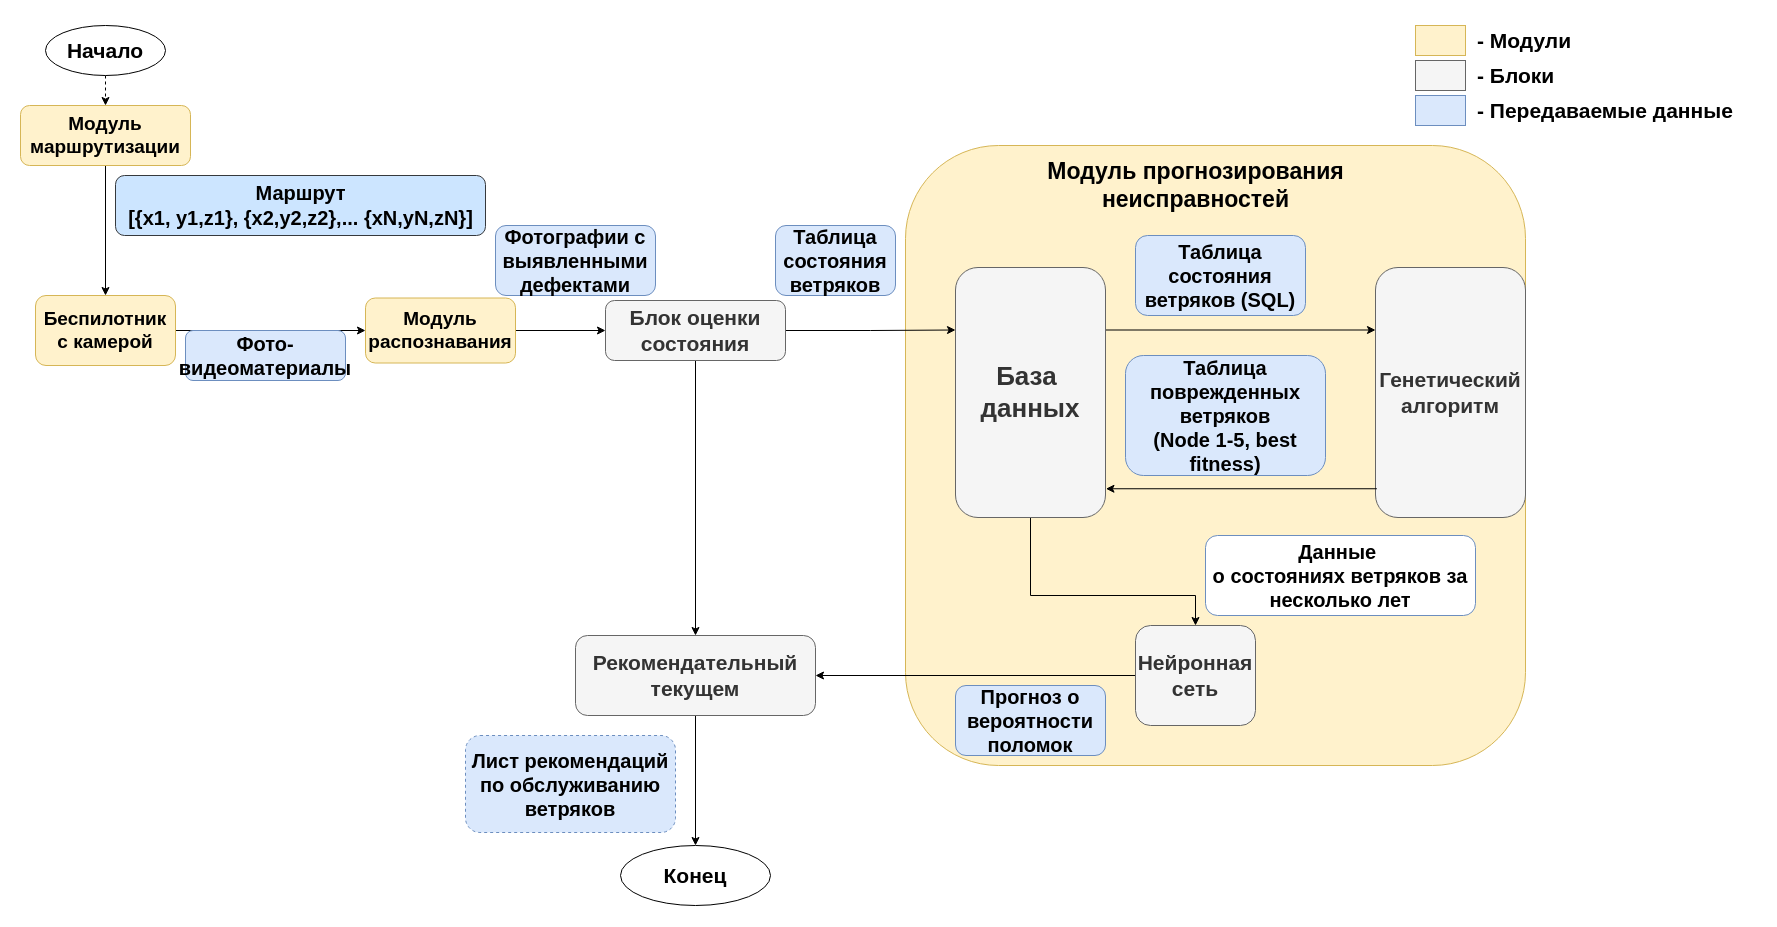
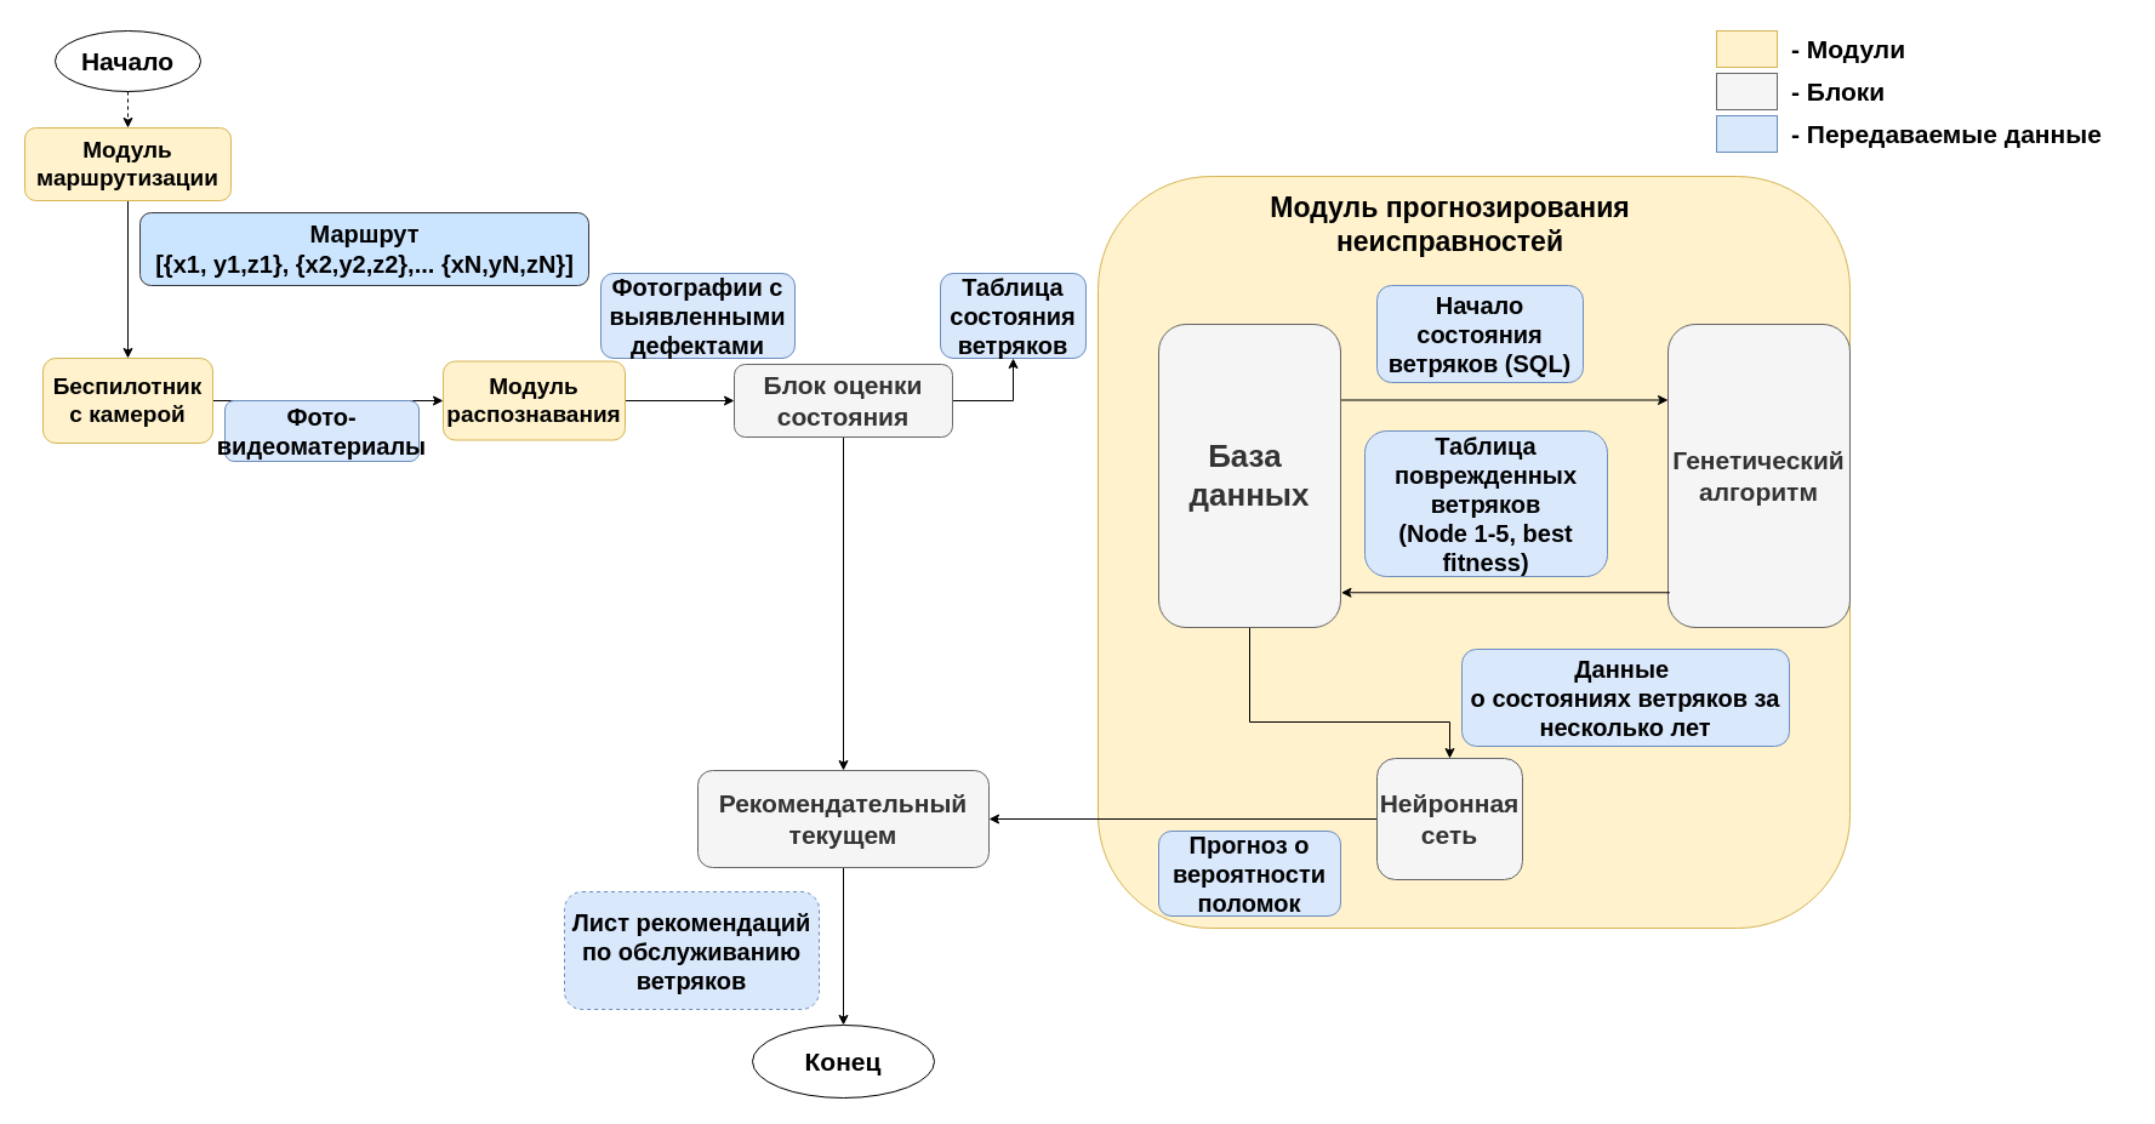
- <mxCell id="20" value="Таблица состояния ветряков (SQL)" style="whiteSpace=wrap;html=1;fillColor=#dae8fc;strokeColor=#6c8ebf;rounded=1;fontSize=20;fontStyle=1" vertex="1" parent="1"><mxGeometry x="1135" y="235" width="170" height="80" as="geometry" /></mxCell>
+ <mxCell id="20" value="Начало состояния ветряков (SQL)" style="whiteSpace=wrap;html=1;fillColor=#dae8fc;strokeColor=#6c8ebf;rounded=1;fontSize=20;fontStyle=1" vertex="1" parent="1"><mxGeometry x="1135" y="235" width="170" height="80" as="geometry" /></mxCell>
- <mxCell id="9" style="edgeStyle=orthogonalEdgeStyle;rounded=0;orthogonalLoop=1;jettySize=auto;html=1;exitX=1;exitY=0.5;exitDx=0;exitDy=0;entryX=0;entryY=0.25;entryDx=0;entryDy=0;" edge="1" parent="1" source="11" target="38"><mxGeometry relative="1" as="geometry" /></mxCell>
+ <mxCell id="9" style="edgeStyle=orthogonalEdgeStyle;rounded=0;orthogonalLoop=1;jettySize=auto;html=1;exitX=1;exitY=0.5;exitDx=0;exitDy=0;" edge="1" parent="1" source="11" target="19"><mxGeometry relative="1" as="geometry" /></mxCell>
- <mxCell id="23" value="Данные&amp;nbsp;&lt;div&gt;о состояниях ветряков за несколько лет&lt;/div&gt;" style="rounded=1;whiteSpace=wrap;html=1;fillColor=#ffffff;strokeColor=#6c8ebf;fontSize=20;fontStyle=1;" vertex="1" parent="1"><mxGeometry x="1205" y="535" width="270" height="80" as="geometry" /></mxCell>
+ <mxCell id="23" value="Данные&amp;nbsp;&lt;div&gt;о состояниях ветряков за несколько лет&lt;/div&gt;" style="rounded=1;whiteSpace=wrap;html=1;fillColor=#dae8fc;strokeColor=#6c8ebf;fontSize=20;fontStyle=1" vertex="1" parent="1"><mxGeometry x="1205" y="535" width="270" height="80" as="geometry" /></mxCell>
